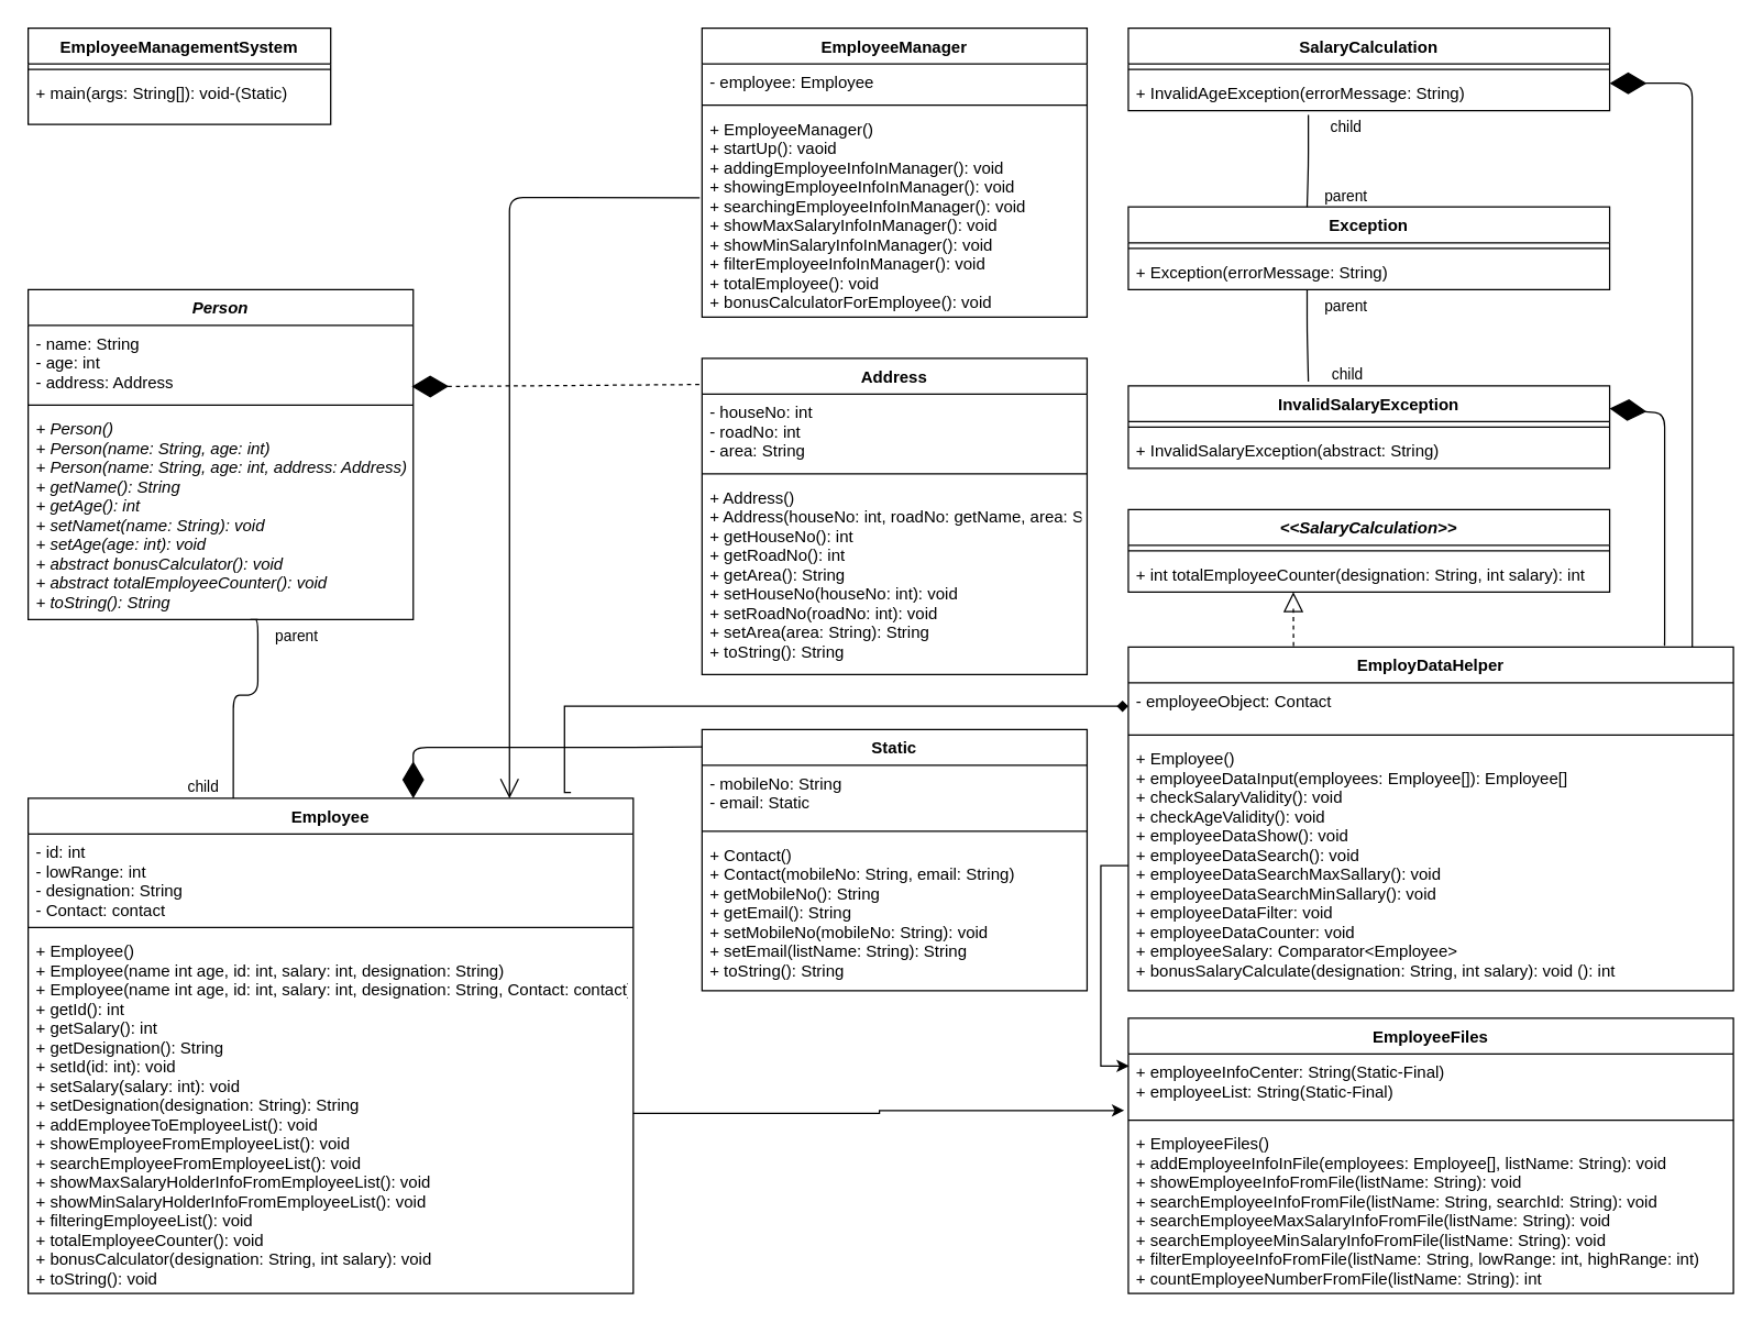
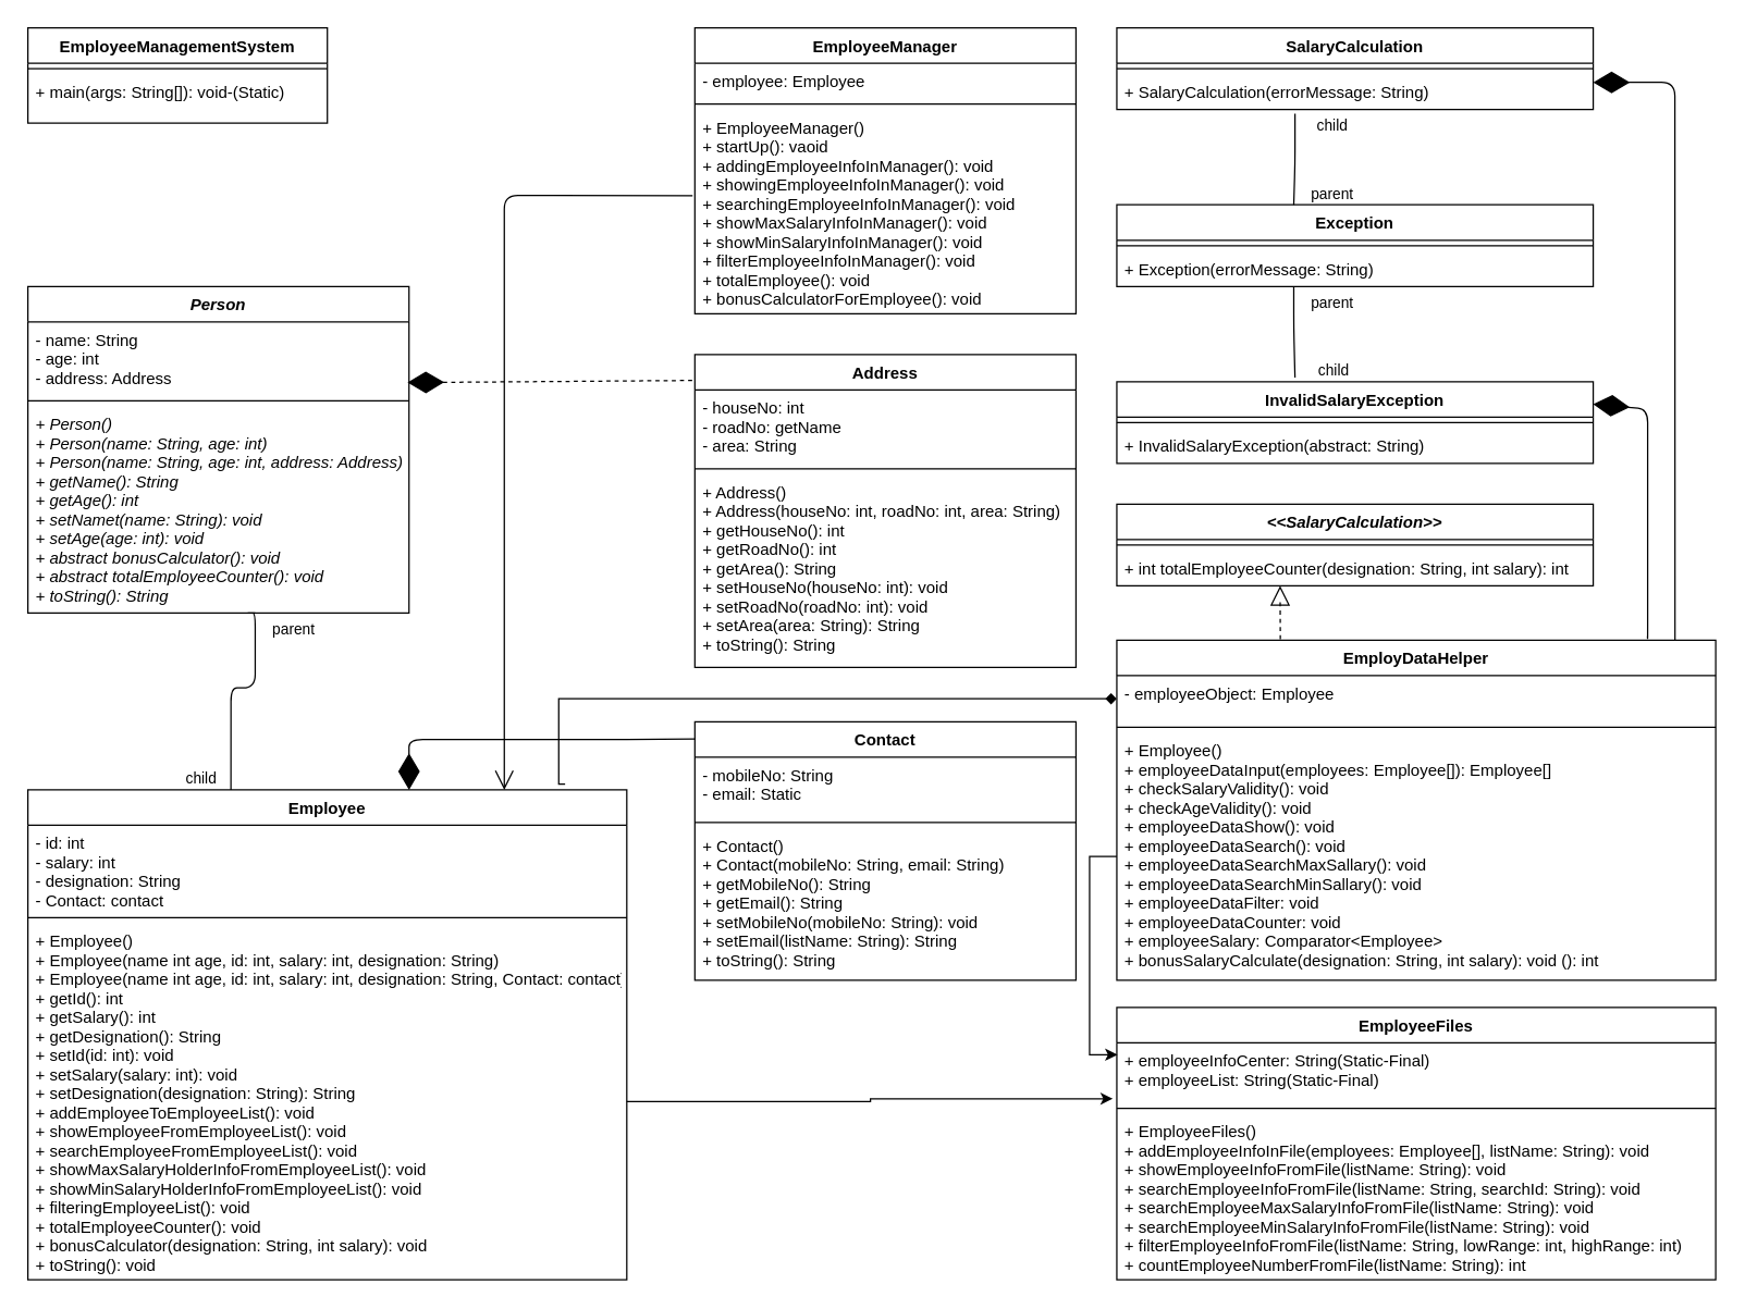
- <mxCell id="44" value="+ InvalidAgeException(errorMessage: String)" style="text;strokeColor=none;fillColor=none;align=left;verticalAlign=top;spacingLeft=4;spacingRight=4;overflow=hidden;rotatable=0;points=[[0,0.5],[1,0.5]];portConstraint=eastwest;" parent="42" vertex="1"><mxGeometry y="34" width="350" height="26" as="geometry" /></mxCell>
+ <mxCell id="44" value="+ SalaryCalculation(errorMessage: String)" style="text;strokeColor=none;fillColor=none;align=left;verticalAlign=top;spacingLeft=4;spacingRight=4;overflow=hidden;rotatable=0;points=[[0,0.5],[1,0.5]];portConstraint=eastwest;" parent="42" vertex="1"><mxGeometry y="34" width="350" height="26" as="geometry" /></mxCell>
- <mxCell id="22" value="- houseNo: int&#10;- roadNo: int&#10;- area: String" style="text;strokeColor=none;fillColor=none;align=left;verticalAlign=top;spacingLeft=4;spacingRight=4;overflow=hidden;rotatable=0;points=[[0,0.5],[1,0.5]];portConstraint=eastwest;" parent="21" vertex="1"><mxGeometry y="26" width="280" height="54" as="geometry" /></mxCell>
+ <mxCell id="22" value="- houseNo: int&#10;- roadNo: getName&#10;- area: String" style="text;strokeColor=none;fillColor=none;align=left;verticalAlign=top;spacingLeft=4;spacingRight=4;overflow=hidden;rotatable=0;points=[[0,0.5],[1,0.5]];portConstraint=eastwest;" parent="21" vertex="1"><mxGeometry y="26" width="280" height="54" as="geometry" /></mxCell>
- <mxCell id="24" value="+ Address()&#10;+ Address(houseNo: int, roadNo: getName, area: String)&#10;+ getHouseNo(): int&#10;+ getRoadNo(): int&#10;+ getArea(): String&#10;+ setHouseNo(houseNo: int): void&#10;+ setRoadNo(roadNo: int): void&#10;+ setArea(area: String): String&#10;+ toString(): String" style="text;strokeColor=none;fillColor=none;align=left;verticalAlign=top;spacingLeft=4;spacingRight=4;overflow=hidden;rotatable=0;points=[[0,0.5],[1,0.5]];portConstraint=eastwest;" parent="21" vertex="1"><mxGeometry y="88" width="280" height="142" as="geometry" /></mxCell>
+ <mxCell id="24" value="+ Address()&#10;+ Address(houseNo: int, roadNo: int, area: String)&#10;+ getHouseNo(): int&#10;+ getRoadNo(): int&#10;+ getArea(): String&#10;+ setHouseNo(houseNo: int): void&#10;+ setRoadNo(roadNo: int): void&#10;+ setArea(area: String): String&#10;+ toString(): String" style="text;strokeColor=none;fillColor=none;align=left;verticalAlign=top;spacingLeft=4;spacingRight=4;overflow=hidden;rotatable=0;points=[[0,0.5],[1,0.5]];portConstraint=eastwest;" parent="21" vertex="1"><mxGeometry y="88" width="280" height="142" as="geometry" /></mxCell>
- <mxCell id="36" value="- employeeObject: Contact&#10;" style="text;strokeColor=none;fillColor=none;align=left;verticalAlign=top;spacingLeft=4;spacingRight=4;overflow=hidden;rotatable=0;points=[[0,0.5],[1,0.5]];portConstraint=eastwest;" parent="35" vertex="1"><mxGeometry y="26" width="440" height="34" as="geometry" /></mxCell>
+ <mxCell id="36" value="- employeeObject: Employee&#10;" style="text;strokeColor=none;fillColor=none;align=left;verticalAlign=top;spacingLeft=4;spacingRight=4;overflow=hidden;rotatable=0;points=[[0,0.5],[1,0.5]];portConstraint=eastwest;" parent="35" vertex="1"><mxGeometry y="26" width="440" height="34" as="geometry" /></mxCell>
- <mxCell id="30" value="Static" style="swimlane;fontStyle=1;align=center;verticalAlign=top;childLayout=stackLayout;horizontal=1;startSize=26;horizontalStack=0;resizeParent=1;resizeParentMax=0;resizeLast=0;collapsible=1;marginBottom=0;" parent="1" vertex="1"><mxGeometry x="510" y="530" width="280" height="190" as="geometry"><mxRectangle x="640" y="790" width="100" height="26" as="alternateBounds" /></mxGeometry></mxCell>
+ <mxCell id="30" value="Contact" style="swimlane;fontStyle=1;align=center;verticalAlign=top;childLayout=stackLayout;horizontal=1;startSize=26;horizontalStack=0;resizeParent=1;resizeParentMax=0;resizeLast=0;collapsible=1;marginBottom=0;" parent="1" vertex="1"><mxGeometry x="510" y="530" width="280" height="190" as="geometry"><mxRectangle x="640" y="790" width="100" height="26" as="alternateBounds" /></mxGeometry></mxCell>
- <mxCell id="27" value="- id: int&#10;- lowRange: int&#10;- designation: String&#10;- Contact: contact" style="text;strokeColor=none;fillColor=none;align=left;verticalAlign=top;spacingLeft=4;spacingRight=4;overflow=hidden;rotatable=0;points=[[0,0.5],[1,0.5]];portConstraint=eastwest;" parent="26" vertex="1"><mxGeometry y="26" width="440" height="64" as="geometry" /></mxCell>
+ <mxCell id="27" value="- id: int&#10;- salary: int&#10;- designation: String&#10;- Contact: contact" style="text;strokeColor=none;fillColor=none;align=left;verticalAlign=top;spacingLeft=4;spacingRight=4;overflow=hidden;rotatable=0;points=[[0,0.5],[1,0.5]];portConstraint=eastwest;" parent="26" vertex="1"><mxGeometry y="26" width="440" height="64" as="geometry" /></mxCell>
